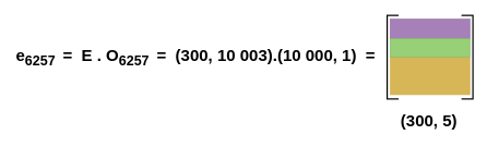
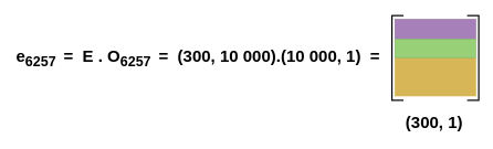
- <mxCell id="10" value="&lt;font style=&quot;font-size: 25px&quot;&gt;e&lt;font style=&quot;font-size: 25px&quot;&gt;&lt;sub&gt;6257&amp;nbsp;&amp;nbsp;&lt;/sub&gt;=&amp;nbsp;&amp;nbsp;&lt;/font&gt;E . O&lt;sub&gt;6257&amp;nbsp;&amp;nbsp;&lt;/sub&gt;=&amp;nbsp; (300, 10 003)&lt;font&gt;.&lt;/font&gt;(10 000, 1)&amp;nbsp; =&amp;nbsp;&amp;nbsp;&lt;/font&gt;&lt;sub&gt;&lt;font&gt;&lt;br&gt;&lt;/font&gt;&lt;/sub&gt;" style="text;html=1;strokeColor=none;fillColor=none;align=center;verticalAlign=middle;whiteSpace=wrap;rounded=0;fontSize=25;fontStyle=1" parent="1" vertex="1"><mxGeometry x="20" y="66.5" width="571" height="40" as="geometry" /></mxCell>
+ <mxCell id="10" value="&lt;font style=&quot;font-size: 25px&quot;&gt;e&lt;font style=&quot;font-size: 25px&quot;&gt;&lt;sub&gt;6257&amp;nbsp;&amp;nbsp;&lt;/sub&gt;=&amp;nbsp;&amp;nbsp;&lt;/font&gt;E . O&lt;sub&gt;6257&amp;nbsp;&amp;nbsp;&lt;/sub&gt;=&amp;nbsp; (300, 10 000)&lt;font&gt;.&lt;/font&gt;(10 000, 1)&amp;nbsp; =&amp;nbsp;&amp;nbsp;&lt;/font&gt;&lt;sub&gt;&lt;font&gt;&lt;br&gt;&lt;/font&gt;&lt;/sub&gt;" style="text;html=1;strokeColor=none;fillColor=none;align=center;verticalAlign=middle;whiteSpace=wrap;rounded=0;fontSize=25;fontStyle=1" parent="1" vertex="1"><mxGeometry x="20" y="66.5" width="571" height="40" as="geometry" /></mxCell>
- <mxCell id="9" value="(300, 5)" style="text;html=1;strokeColor=none;fillColor=none;align=center;verticalAlign=middle;whiteSpace=wrap;rounded=0;fontSize=25;fontStyle=1" parent="1" vertex="1"><mxGeometry x="591" y="163" width="128" height="40" as="geometry" /></mxCell>
+ <mxCell id="9" value="(300, 1)" style="text;html=1;strokeColor=none;fillColor=none;align=center;verticalAlign=middle;whiteSpace=wrap;rounded=0;fontSize=25;fontStyle=1" parent="1" vertex="1"><mxGeometry x="591" y="163" width="128" height="40" as="geometry" /></mxCell>
